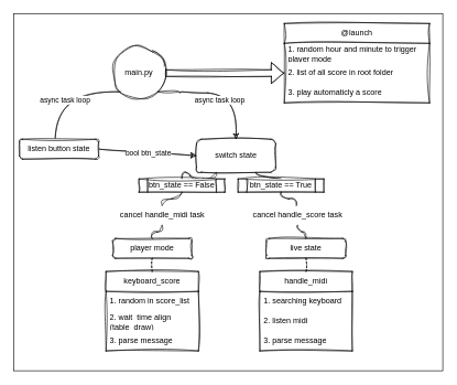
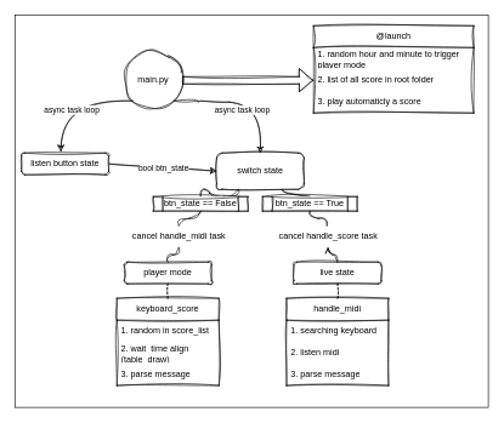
- <mxCell id="28" value="" style="endArrow=none;html=1;entryX=0.451;entryY=-0.072;entryDx=0;entryDy=0;exitX=0;exitY=1;exitDx=0;exitDy=0;entryPerimeter=0;edgeStyle=orthogonalEdgeStyle;curved=1;sketch=1;curveFitting=1;jiggle=2;" parent="1" source="3" target="4" edge="1"><mxGeometry relative="1" as="geometry"><mxPoint x="160" y="235" as="sourcePoint" /><mxPoint x="307" y="235" as="targetPoint" /></mxGeometry></mxCell>
+ <mxCell id="28" value="" style="endArrow=classic;html=1;entryX=0.451;entryY=-0.072;entryDx=0;entryDy=0;exitX=0;exitY=1;exitDx=0;exitDy=0;entryPerimeter=0;edgeStyle=orthogonalEdgeStyle;curved=1;sketch=1;curveFitting=1;jiggle=2;" parent="1" source="3" target="4" edge="1"><mxGeometry relative="1" as="geometry"><mxPoint x="160" y="235" as="sourcePoint" /><mxPoint x="307" y="235" as="targetPoint" /></mxGeometry></mxCell>
- <mxCell id="8" style="edgeStyle=orthogonalEdgeStyle;html=1;exitX=0.5;exitY=0;exitDx=0;exitDy=0;endArrow=none;endFill=0;curved=1;sketch=1;curveFitting=1;jiggle=2;" parent="1" source="9" target="37" edge="1"><mxGeometry relative="1" as="geometry"><mxPoint x="370.059" y="340" as="targetPoint" /></mxGeometry></mxCell>
+ <mxCell id="8" style="edgeStyle=orthogonalEdgeStyle;html=1;exitX=0.5;exitY=0;exitDx=0;exitDy=0;endArrow=open;endFill=0;curved=1;sketch=1;curveFitting=1;jiggle=2;" parent="1" source="9" target="37" edge="1"><mxGeometry relative="1" as="geometry"><mxPoint x="370.059" y="340" as="targetPoint" /></mxGeometry></mxCell>
